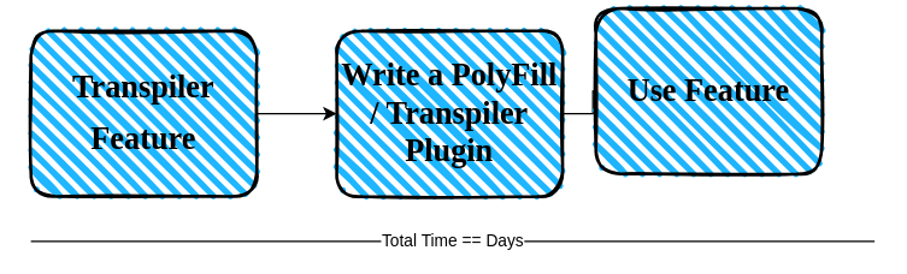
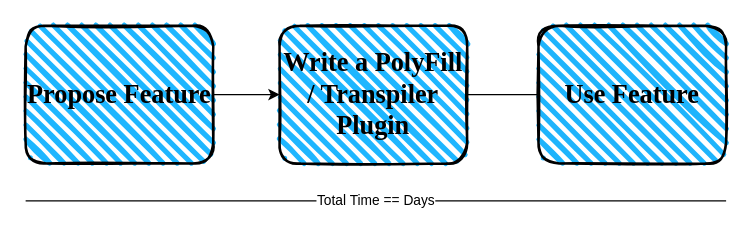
- <mxCell id="6" value="&lt;font style=&quot;font-size: 21px&quot; face=&quot;Comic Sans MS&quot;&gt;&lt;b&gt;Use Feature&lt;/b&gt;&lt;/font&gt;" style="rounded=1;whiteSpace=wrap;html=1;strokeWidth=2;fillWeight=4;hachureGap=8;hachureAngle=45;sketch=1;fillColor=#1EB4FC;" parent="1" vertex="1"><mxGeometry x="395" y="5" width="150" height="110" as="geometry" /></mxCell>
+ <mxCell id="6" value="&lt;font style=&quot;font-size: 21px&quot; face=&quot;Comic Sans MS&quot;&gt;&lt;b&gt;Use Feature&lt;/b&gt;&lt;/font&gt;" style="rounded=1;whiteSpace=wrap;html=1;strokeWidth=2;fillWeight=4;hachureGap=8;hachureAngle=45;sketch=1;fillColor=#1EB4FC;" parent="1" vertex="1"><mxGeometry x="430" y="20" width="150" height="110" as="geometry" /></mxCell>
- <mxCell id="3" value="&lt;font style=&quot;line-height: 140%&quot; face=&quot;Comic Sans MS&quot; size=&quot;1&quot;&gt;&lt;b style=&quot;font-size: 21px ; line-height: 160%&quot;&gt;Transpiler Feature&lt;/b&gt;&lt;/font&gt;" style="rounded=1;whiteSpace=wrap;html=1;strokeWidth=2;fillWeight=4;hachureGap=8;hachureAngle=45;sketch=1;fillStyle=auto;gradientDirection=north;fillColor=#1EB6FF;" parent="1" vertex="1"><mxGeometry x="20" y="20" width="150" height="110" as="geometry" /></mxCell>
+ <mxCell id="3" value="&lt;font style=&quot;line-height: 140%&quot; face=&quot;Comic Sans MS&quot; size=&quot;1&quot;&gt;&lt;b style=&quot;font-size: 21px ; line-height: 160%&quot;&gt;Propose Feature&lt;/b&gt;&lt;/font&gt;" style="rounded=1;whiteSpace=wrap;html=1;strokeWidth=2;fillWeight=4;hachureGap=8;hachureAngle=45;sketch=1;fillStyle=auto;gradientDirection=north;fillColor=#1EB6FF;" parent="1" vertex="1"><mxGeometry x="20" y="20" width="150" height="110" as="geometry" /></mxCell>
